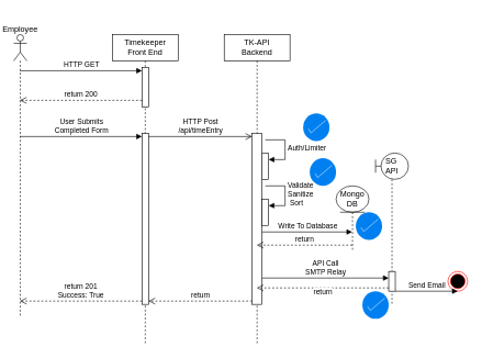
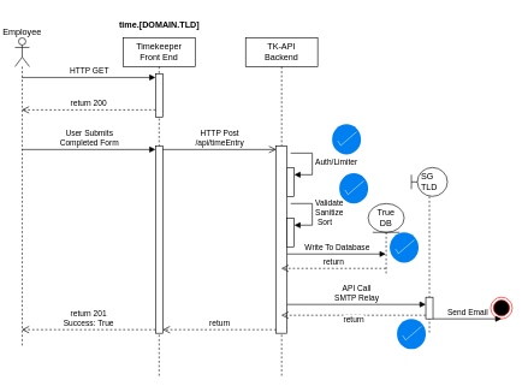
+ <mxCell id="5" value="&lt;b&gt;time.[DOMAIN.TLD]&lt;/b&gt;" style="text;html=1;align=center;verticalAlign=middle;resizable=0;points=[];autosize=1;strokeColor=none;fillColor=none;" parent="1" vertex="1"><mxGeometry x="155" y="20" width="130" height="30" as="geometry" /></mxCell>
- <mxCell id="18" value="&lt;div style=&quot;text-align: justify; line-height: 110%;&quot;&gt;&lt;span style=&quot;background-color: initial;&quot;&gt;SG&lt;/span&gt;&lt;/div&gt;&lt;div style=&quot;text-align: justify; line-height: 110%;&quot;&gt;&lt;span style=&quot;background-color: initial;&quot;&gt;API&lt;/span&gt;&lt;/div&gt;" style="shape=umlLifeline;perimeter=lifelinePerimeter;whiteSpace=wrap;html=1;container=1;dropTarget=0;collapsible=0;recursiveResize=0;outlineConnect=0;portConstraint=eastwest;newEdgeStyle={&quot;curved&quot;:0,&quot;rounded&quot;:0};participant=umlBoundary;align=center;" parent="1" vertex="1"><mxGeometry x="570" y="232" width="50" height="230" as="geometry" /></mxCell>
+ <mxCell id="18" value="&lt;div style=&quot;text-align: justify; line-height: 110%;&quot;&gt;&lt;span style=&quot;background-color: initial;&quot;&gt;SG&lt;/span&gt;&lt;/div&gt;&lt;div style=&quot;text-align: justify; line-height: 110%;&quot;&gt;&lt;span style=&quot;background-color: initial;&quot;&gt;TLD&lt;/span&gt;&lt;/div&gt;" style="shape=umlLifeline;perimeter=lifelinePerimeter;whiteSpace=wrap;html=1;container=1;dropTarget=0;collapsible=0;recursiveResize=0;outlineConnect=0;portConstraint=eastwest;newEdgeStyle={&quot;curved&quot;:0,&quot;rounded&quot;:0};participant=umlBoundary;align=center;" parent="1" vertex="1"><mxGeometry x="570" y="232" width="50" height="230" as="geometry" /></mxCell>
- <mxCell id="22" value="Mongo&lt;br&gt;DB" style="shape=umlLifeline;perimeter=lifelinePerimeter;whiteSpace=wrap;html=1;container=1;dropTarget=0;collapsible=0;recursiveResize=0;outlineConnect=0;portConstraint=eastwest;newEdgeStyle={&quot;curved&quot;:0,&quot;rounded&quot;:0};participant=umlEntity;" parent="1" vertex="1"><mxGeometry x="510" y="282" width="50" height="100" as="geometry" /></mxCell>
+ <mxCell id="22" value="True&lt;br&gt;DB" style="shape=umlLifeline;perimeter=lifelinePerimeter;whiteSpace=wrap;html=1;container=1;dropTarget=0;collapsible=0;recursiveResize=0;outlineConnect=0;portConstraint=eastwest;newEdgeStyle={&quot;curved&quot;:0,&quot;rounded&quot;:0};participant=umlEntity;" parent="1" vertex="1"><mxGeometry x="510" y="282" width="50" height="100" as="geometry" /></mxCell>
